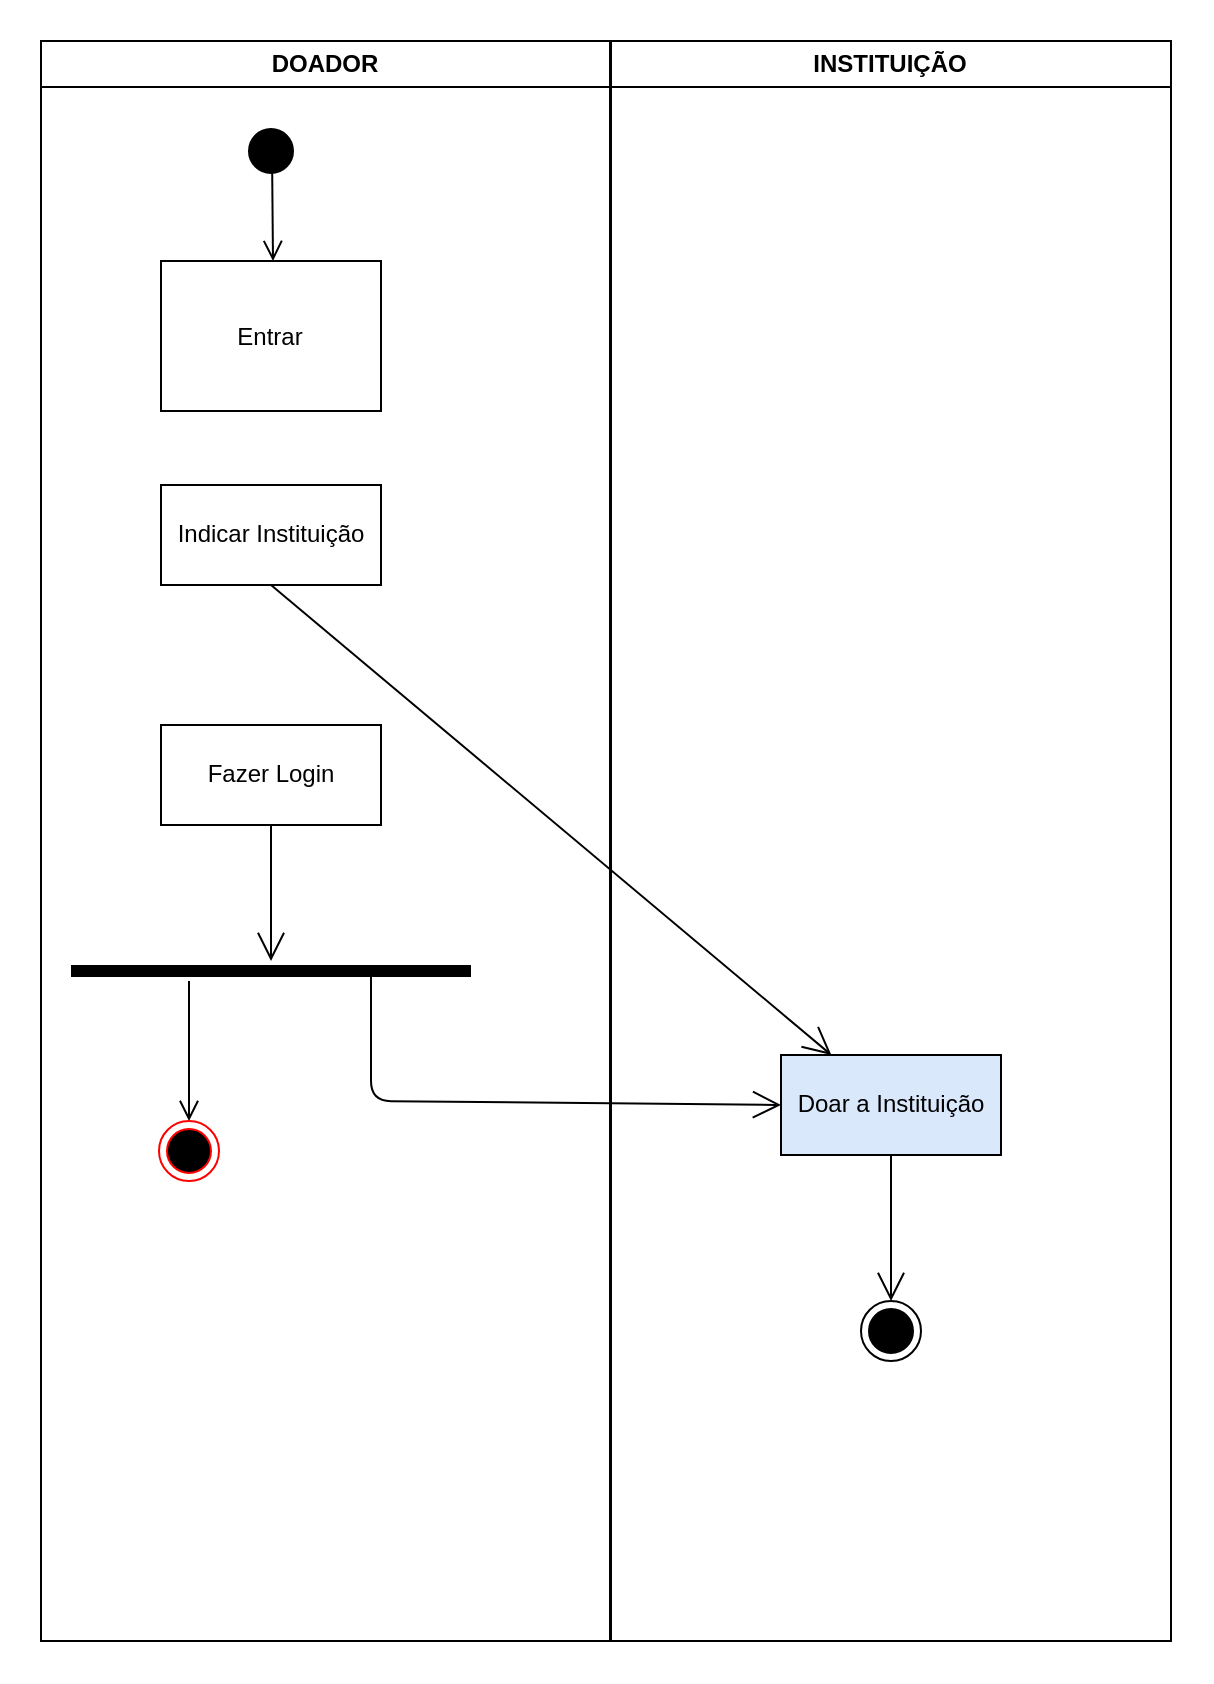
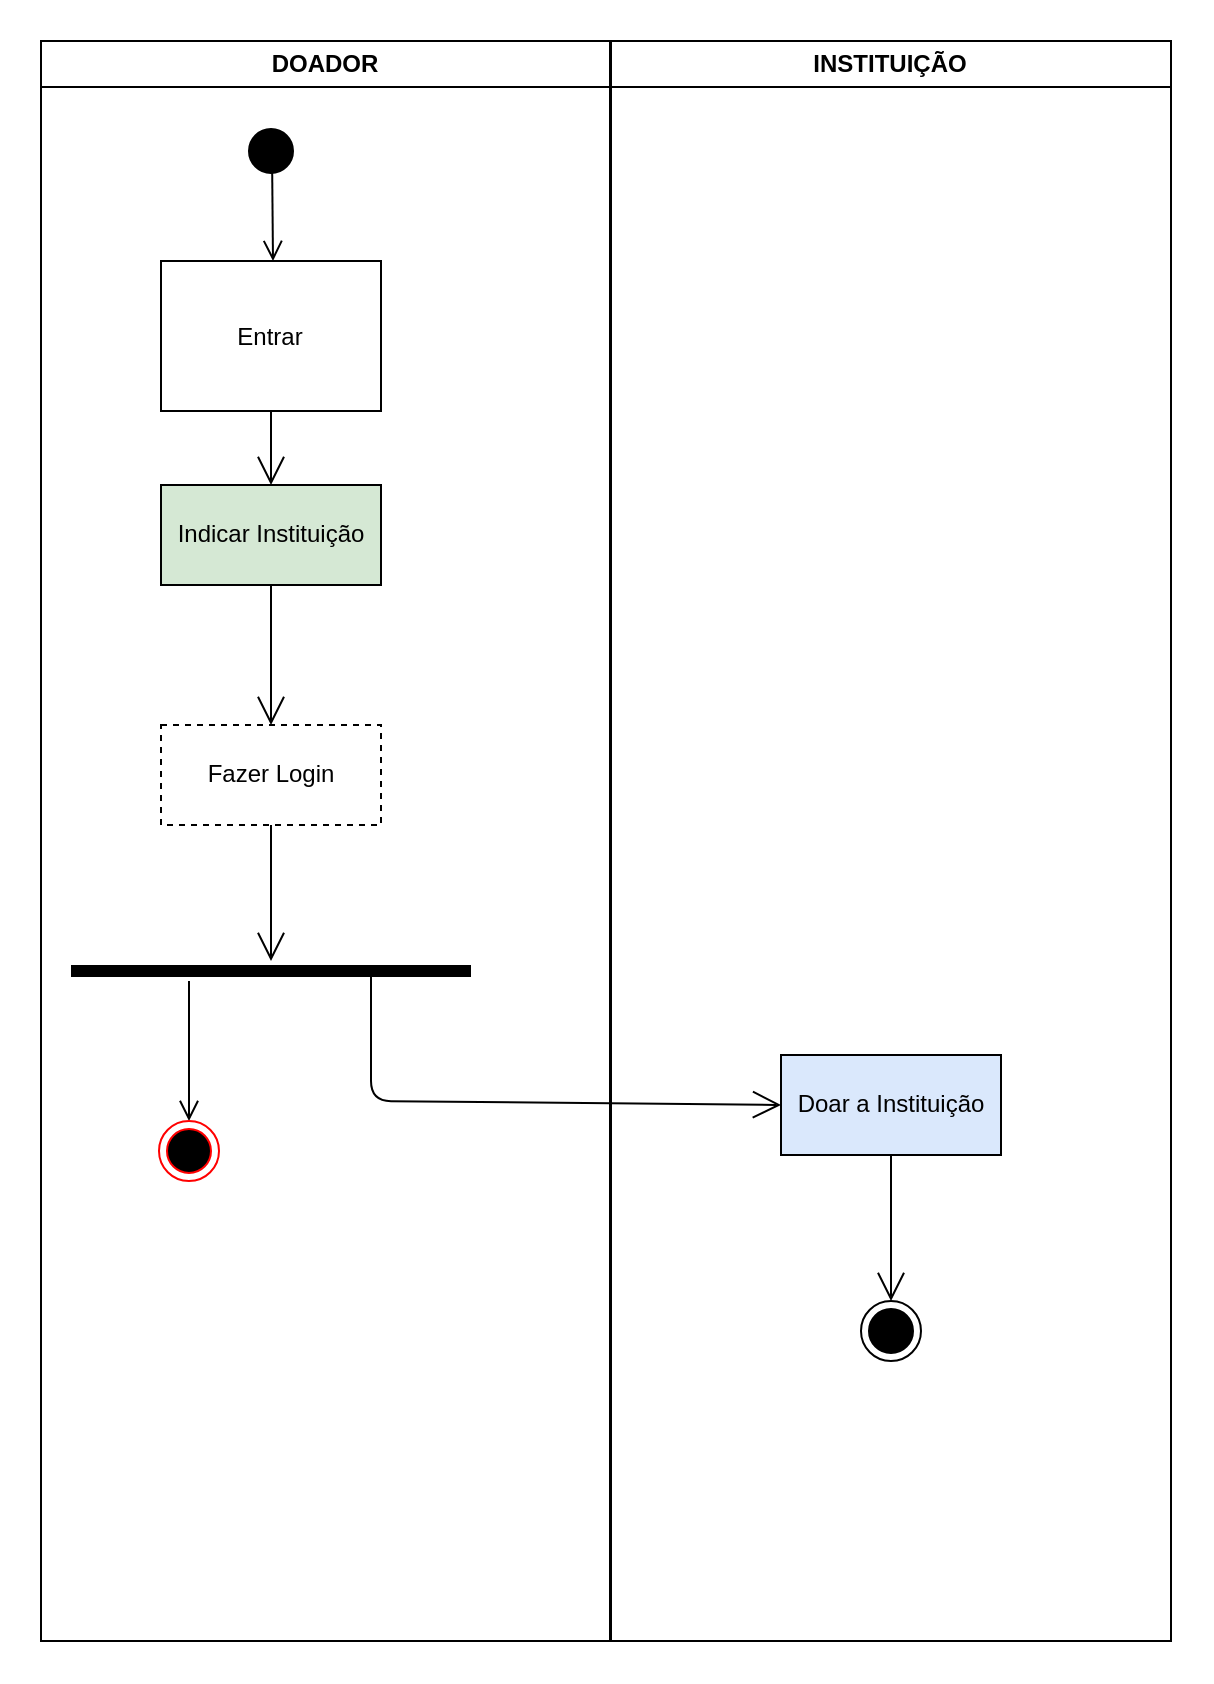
+ <mxCell id="8" value="" style="endArrow=open;endFill=1;endSize=12;html=1;strokeColor=#000000;exitX=0.5;exitY=1;exitDx=0;exitDy=0;entryX=0.5;entryY=0;entryDx=0;entryDy=0;" parent="2" source="5" target="6" edge="1"><mxGeometry width="160" relative="1" as="geometry"><mxPoint x="360" y="190" as="sourcePoint" /><mxPoint x="520" y="190" as="targetPoint" /></mxGeometry></mxCell>
- <mxCell id="6" value="Indicar Instituição" style="html=1;strokeColor=#000000;" parent="2" vertex="1"><mxGeometry x="60" y="222" width="110" height="50" as="geometry" /></mxCell>
+ <mxCell id="6" value="Indicar Instituição" style="html=1;strokeColor=#000000;fillColor=#d5e8d4;" parent="2" vertex="1"><mxGeometry x="60" y="222" width="110" height="50" as="geometry" /></mxCell>
- <mxCell id="9" value="" style="endArrow=open;endFill=1;endSize=12;html=1;strokeColor=#000000;exitX=0.5;exitY=1;exitDx=0;exitDy=0;" parent="2" source="6" target="15" edge="1"><mxGeometry width="160" relative="1" as="geometry"><mxPoint x="360" y="190" as="sourcePoint" /><mxPoint x="520" y="190" as="targetPoint" /></mxGeometry></mxCell>
+ <mxCell id="9" value="" style="endArrow=open;endFill=1;endSize=12;html=1;strokeColor=#000000;exitX=0.5;exitY=1;exitDx=0;exitDy=0;entryX=0.5;entryY=0;entryDx=0;entryDy=0;" parent="2" source="6" target="7" edge="1"><mxGeometry width="160" relative="1" as="geometry"><mxPoint x="360" y="190" as="sourcePoint" /><mxPoint x="520" y="190" as="targetPoint" /></mxGeometry></mxCell>
- <mxCell id="7" value="Fazer Login" style="html=1;strokeColor=#000000;" parent="2" vertex="1"><mxGeometry x="60" y="342" width="110" height="50" as="geometry" /></mxCell>
+ <mxCell id="7" value="Fazer Login" style="html=1;strokeColor=#000000;dashed=1;" parent="2" vertex="1"><mxGeometry x="60" y="342" width="110" height="50" as="geometry" /></mxCell>
